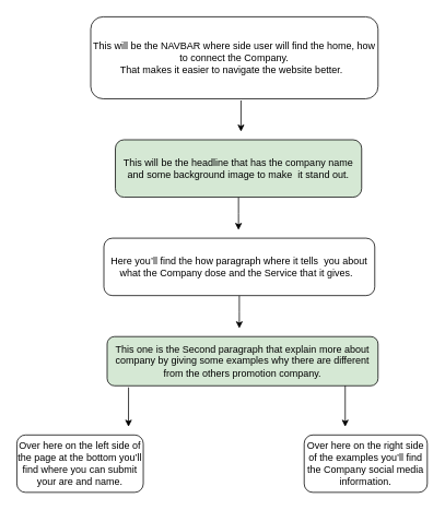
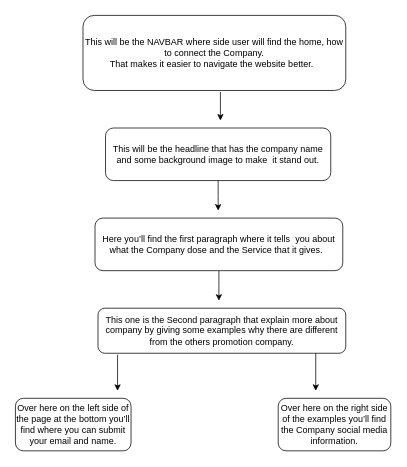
- <mxCell id="4" value="This will be the headline that has the company name and some background image to make&amp;nbsp; it stand out." style="rounded=1;whiteSpace=wrap;html=1;fillColor=#d5e8d4;" vertex="1" parent="1"><mxGeometry x="140" y="170" width="300" height="70" as="geometry" /></mxCell>
+ <mxCell id="4" value="This will be the headline that has the company name and some background image to make&amp;nbsp; it stand out." style="rounded=1;whiteSpace=wrap;html=1;" vertex="1" parent="1"><mxGeometry x="140" y="170" width="300" height="70" as="geometry" /></mxCell>
- <mxCell id="6" value="Here you’ll find the how paragraph where it tells&amp;nbsp; you about what the Company dose and the Service that it gives.&amp;nbsp;&amp;nbsp;" style="rounded=1;whiteSpace=wrap;html=1;" vertex="1" parent="1"><mxGeometry x="126" y="290" width="330" height="70" as="geometry" /></mxCell>
+ <mxCell id="6" value="Here you’ll find the first paragraph where it tells&amp;nbsp; you about what the Company dose and the Service that it gives.&amp;nbsp;&amp;nbsp;" style="rounded=1;whiteSpace=wrap;html=1;" vertex="1" parent="1"><mxGeometry x="126" y="290" width="330" height="70" as="geometry" /></mxCell>
- <mxCell id="7" value="This one is the Second paragraph that explain more about company by giving some examples why there are different from the others promotion company." style="rounded=1;whiteSpace=wrap;html=1;fillColor=#d5e8d4;" vertex="1" parent="1"><mxGeometry x="130" y="410" width="330" height="60" as="geometry" /></mxCell>
+ <mxCell id="7" value="This one is the Second paragraph that explain more about company by giving some examples why there are different from the others promotion company." style="rounded=1;whiteSpace=wrap;html=1;" vertex="1" parent="1"><mxGeometry x="130" y="410" width="330" height="60" as="geometry" /></mxCell>
- <mxCell id="8" value="Over here on the left side of the page at the bottom you’ll find where you can submit your are and name." style="rounded=1;whiteSpace=wrap;html=1;" vertex="1" parent="1"><mxGeometry x="20" y="530" width="154" height="70" as="geometry" /></mxCell>
+ <mxCell id="8" value="Over here on the left side of the page at the bottom you’ll find where you can submit your email and name." style="rounded=1;whiteSpace=wrap;html=1;" vertex="1" parent="1"><mxGeometry x="20" y="530" width="154" height="70" as="geometry" /></mxCell>
